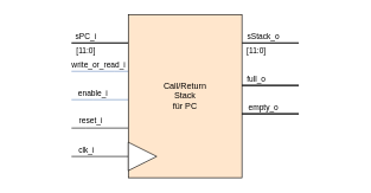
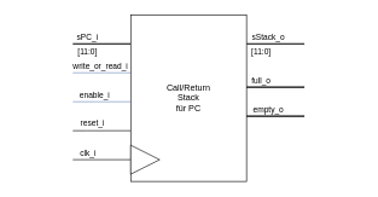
- <mxCell id="16" value="Call/Return&lt;br&gt;Stack&lt;br&gt;für PC" style="rounded=0;whiteSpace=wrap;html=1;fillColor=#ffe6cc;" parent="1" vertex="1"><mxGeometry x="180" y="20" width="160" height="230" as="geometry" /></mxCell>
+ <mxCell id="16" value="Call/Return&lt;br&gt;Stack&lt;br&gt;für PC" style="rounded=0;whiteSpace=wrap;html=1;" parent="1" vertex="1"><mxGeometry x="180" y="20" width="160" height="230" as="geometry" /></mxCell>
